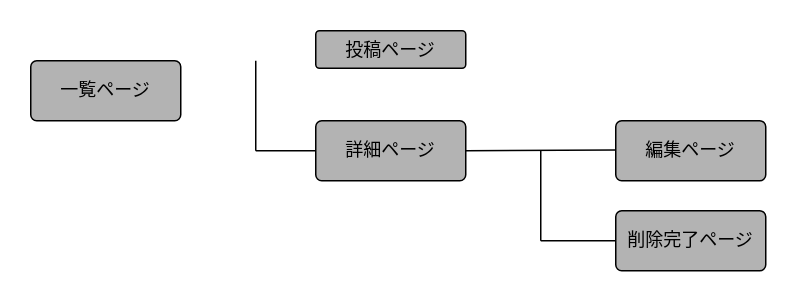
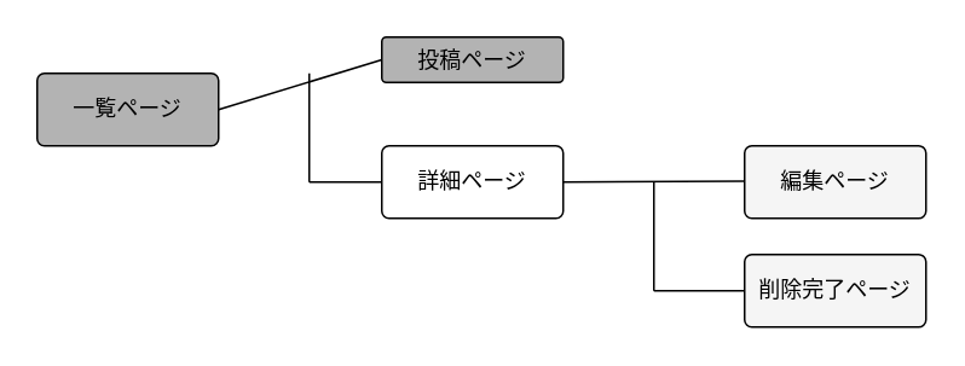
+ <mxCell id="2" style="edgeStyle=none;html=1;exitX=1;exitY=0.5;exitDx=0;exitDy=0;entryX=0;entryY=0.5;entryDx=0;entryDy=0;endArrow=none;endFill=0;" edge="1" parent="1" source="3" target="4"><mxGeometry relative="1" as="geometry" /></mxCell>
- <mxCell id="7" value="詳細ページ" style="rounded=1;arcSize=10;whiteSpace=wrap;html=1;align=center;fillColor=#B3B3B3;" vertex="1" parent="1"><mxGeometry x="210" y="80" width="100" height="40" as="geometry" /></mxCell>
+ <mxCell id="7" value="詳細ページ" style="rounded=1;arcSize=10;whiteSpace=wrap;html=1;align=center;fillColor=#ffffff;" vertex="1" parent="1"><mxGeometry x="210" y="80" width="100" height="40" as="geometry" /></mxCell>
- <mxCell id="9" value="編集ページ" style="rounded=1;arcSize=10;whiteSpace=wrap;html=1;align=center;fillColor=#B3B3B3;" vertex="1" parent="1"><mxGeometry x="410" y="80" width="100" height="40" as="geometry" /></mxCell>
+ <mxCell id="9" value="編集ページ" style="rounded=1;arcSize=10;whiteSpace=wrap;html=1;align=center;fillColor=#f5f5f5;" vertex="1" parent="1"><mxGeometry x="410" y="80" width="100" height="40" as="geometry" /></mxCell>
- <mxCell id="12" value="削除完了ページ" style="rounded=1;arcSize=10;whiteSpace=wrap;html=1;align=center;fillColor=#B3B3B3;" vertex="1" parent="1"><mxGeometry x="410" y="140" width="100" height="40" as="geometry" /></mxCell>
+ <mxCell id="12" value="削除完了ページ" style="rounded=1;arcSize=10;whiteSpace=wrap;html=1;align=center;fillColor=#f5f5f5;" vertex="1" parent="1"><mxGeometry x="410" y="140" width="100" height="40" as="geometry" /></mxCell>
